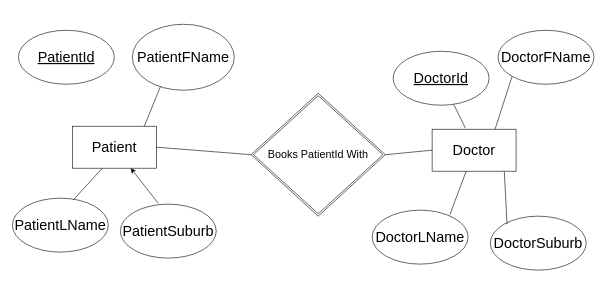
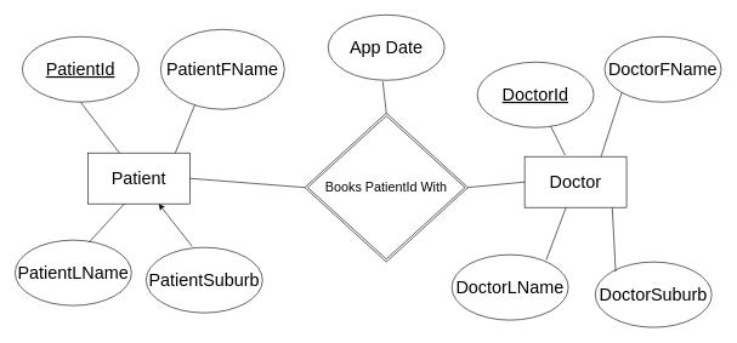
+ <mxCell id="23" value="&lt;font style=&quot;font-size: 24px&quot;&gt;App Date&lt;/font&gt;" style="ellipse;whiteSpace=wrap;html=1;" parent="1" vertex="1"><mxGeometry x="450" y="20" width="160" height="90" as="geometry" /></mxCell>
+ <mxCell id="24" value="" style="endArrow=none;html=1;exitX=0.47;exitY=1.021;exitDx=0;exitDy=0;entryX=0.5;entryY=0;entryDx=0;entryDy=0;exitPerimeter=0;" parent="1" source="23" target="22" edge="1"><mxGeometry width="50" height="50" relative="1" as="geometry"><mxPoint x="598" y="130" as="sourcePoint" /><mxPoint x="520" y="137.5" as="targetPoint" /><Array as="points" /></mxGeometry></mxCell>
+ <mxCell id="5" value="" style="endArrow=none;html=1;entryX=0.5;entryY=1;entryDx=0;entryDy=0;" parent="1" source="2" target="3" edge="1"><mxGeometry width="50" height="50" relative="1" as="geometry"><mxPoint x="163.68" y="210" as="sourcePoint" /><mxPoint x="216.32" y="150.28" as="targetPoint" /></mxGeometry></mxCell>
